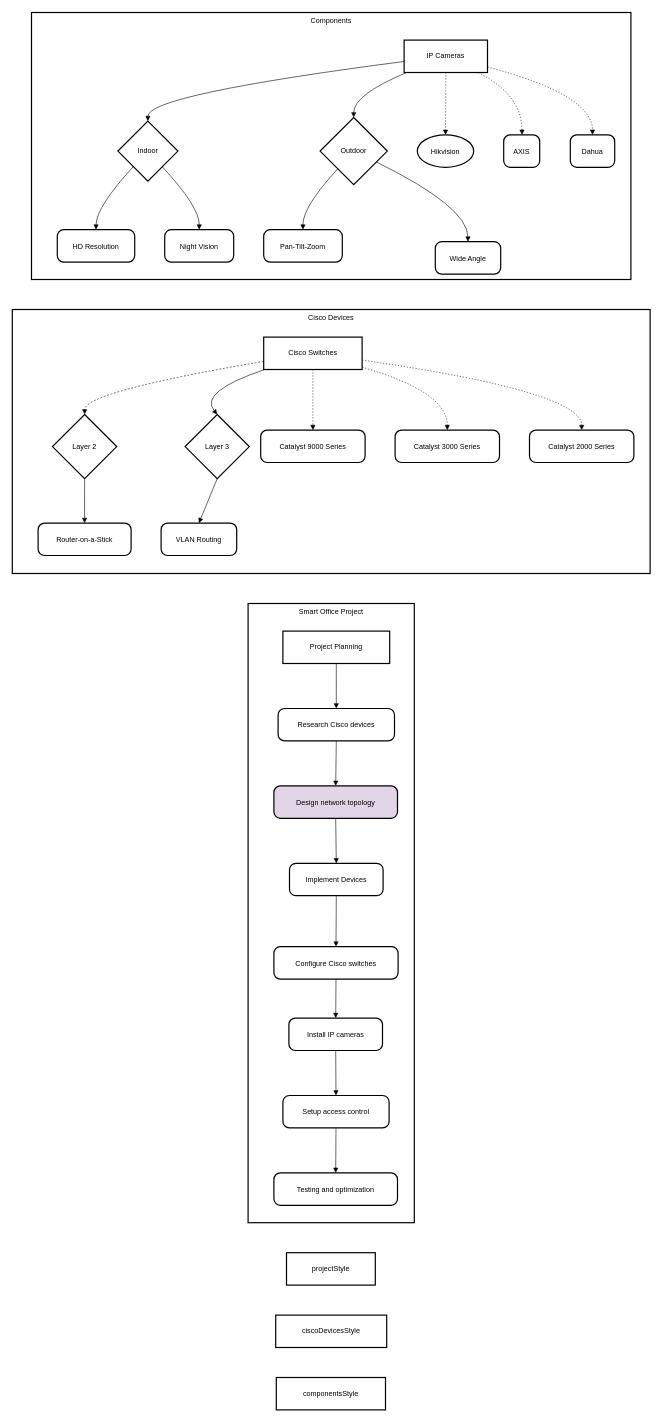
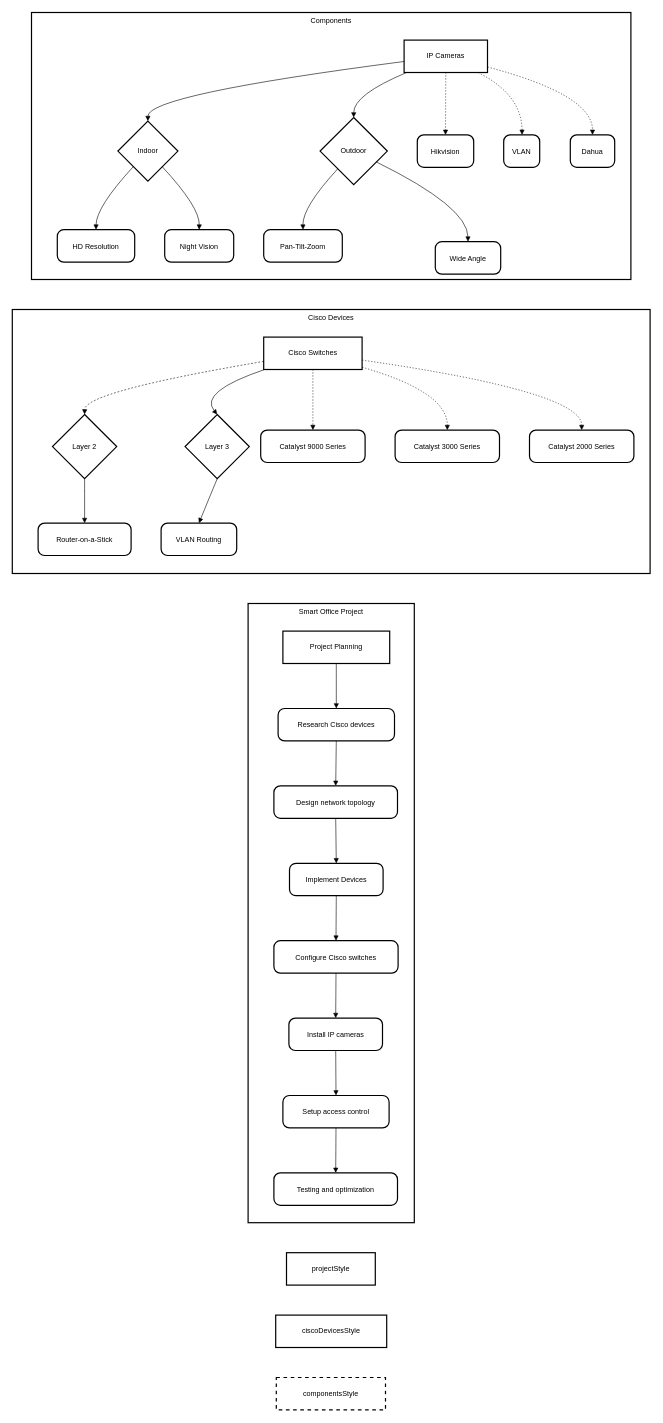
- <mxCell id="10" value="Hikvision" style="ellipse;arcSize=20;strokeWidth=2;" vertex="1" parent="2"><mxGeometry x="643" y="204" width="94" height="54" as="geometry" /></mxCell>
+ <mxCell id="10" value="Hikvision" style="rounded=1;arcSize=20;strokeWidth=2" vertex="1" parent="2"><mxGeometry x="643" y="204" width="94" height="54" as="geometry" /></mxCell>
- <mxCell id="11" value="AXIS" style="rounded=1;arcSize=20;strokeWidth=2" vertex="1" parent="2"><mxGeometry x="787" y="204" width="60" height="54" as="geometry" /></mxCell>
+ <mxCell id="11" value="VLAN" style="rounded=1;arcSize=20;strokeWidth=2" vertex="1" parent="2"><mxGeometry x="787" y="204" width="60" height="54" as="geometry" /></mxCell>
- <mxCell id="41" value="Design network topology" style="rounded=1;arcSize=20;strokeWidth=2;fillColor=#e1d5e7;" vertex="1" parent="38"><mxGeometry x="43" y="304" width="206" height="54" as="geometry" /></mxCell>
+ <mxCell id="41" value="Design network topology" style="rounded=1;arcSize=20;strokeWidth=2" vertex="1" parent="38"><mxGeometry x="43" y="304" width="206" height="54" as="geometry" /></mxCell>
- <mxCell id="43" value="Configure Cisco switches" style="rounded=1;arcSize=20;strokeWidth=2" vertex="1" parent="38"><mxGeometry x="43" y="572" width="207" height="54" as="geometry" /></mxCell>
+ <mxCell id="43" value="Configure Cisco switches" style="rounded=1;arcSize=20;strokeWidth=2" vertex="1" parent="38"><mxGeometry x="43" y="562" width="207" height="54" as="geometry" /></mxCell>
- <mxCell id="56" value="componentsStyle" style="whiteSpace=wrap;strokeWidth=2;" vertex="1" parent="1"><mxGeometry x="460" y="2295" width="182" height="54" as="geometry" /></mxCell>
+ <mxCell id="56" value="componentsStyle" style="whiteSpace=wrap;strokeWidth=2;dashed=1;" vertex="1" parent="1"><mxGeometry x="460" y="2295" width="182" height="54" as="geometry" /></mxCell>
